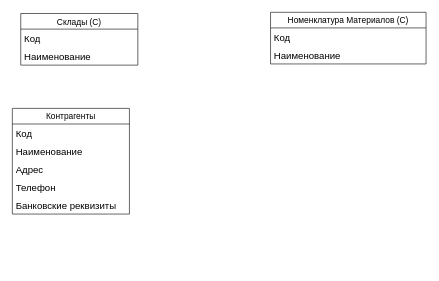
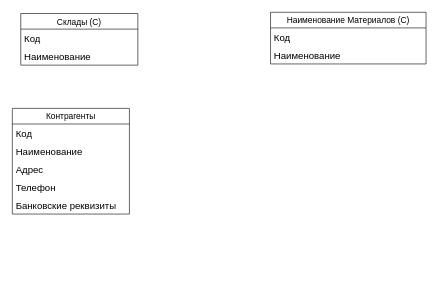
- <mxCell id="5" value="Номенклатура Материалов (С)" style="swimlane;fontStyle=0;childLayout=stackLayout;horizontal=1;startSize=26;horizontalStack=0;resizeParent=1;resizeParentMax=0;resizeLast=0;collapsible=1;marginBottom=0;align=center;fontSize=14;" vertex="1" parent="1"><mxGeometry x="450" y="20" width="259" height="86" as="geometry" /></mxCell>
+ <mxCell id="5" value="Наименование Материалов (С)" style="swimlane;fontStyle=0;childLayout=stackLayout;horizontal=1;startSize=26;horizontalStack=0;resizeParent=1;resizeParentMax=0;resizeLast=0;collapsible=1;marginBottom=0;align=center;fontSize=14;" vertex="1" parent="1"><mxGeometry x="450" y="20" width="259" height="86" as="geometry" /></mxCell>
